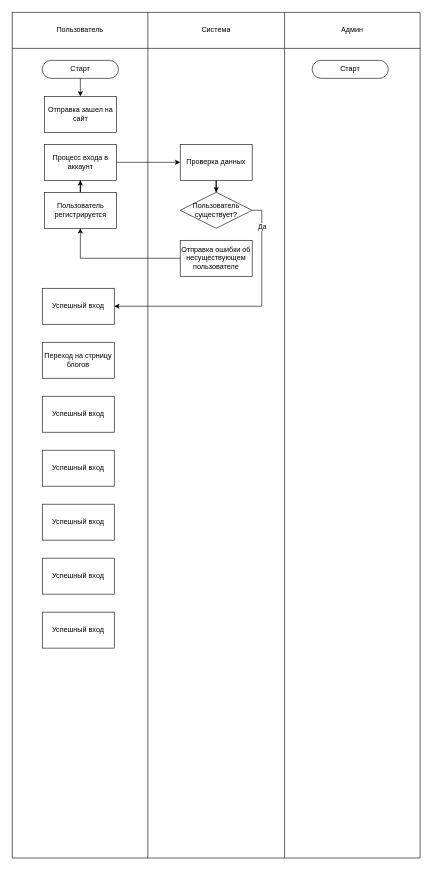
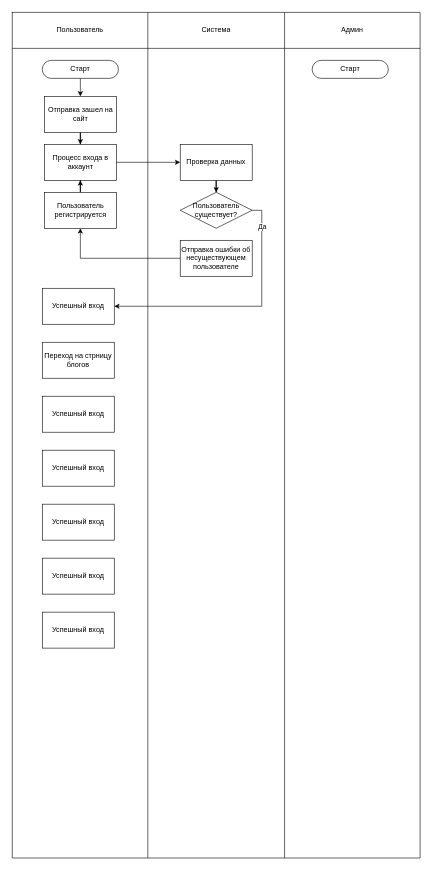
+ <mxCell id="14" style="edgeStyle=orthogonalEdgeStyle;rounded=0;orthogonalLoop=1;jettySize=auto;html=1;entryX=0.5;entryY=0;entryDx=0;entryDy=0;" edge="1" parent="1" source="15" target="17"><mxGeometry relative="1" as="geometry" /></mxCell>
